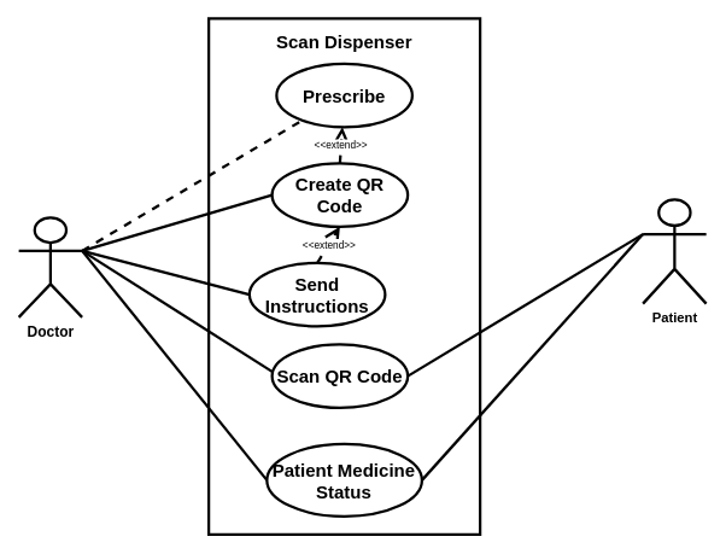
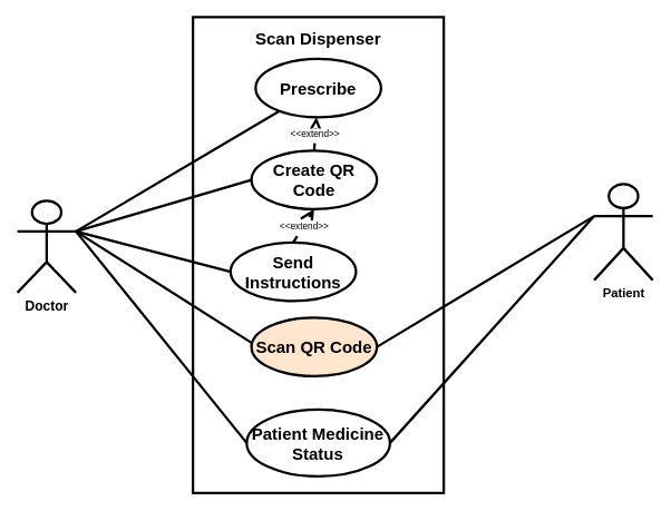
- <mxCell id="11" value="" style="endArrow=none;html=1;rounded=0;exitX=1;exitY=0.333;exitDx=0;exitDy=0;exitPerimeter=0;strokeWidth=3;dashed=1;" edge="1" parent="1" source="2" target="7"><mxGeometry width="50" height="50" relative="1" as="geometry"><mxPoint x="320" y="300" as="sourcePoint" /><mxPoint x="370" y="250" as="targetPoint" /></mxGeometry></mxCell>
+ <mxCell id="11" value="" style="endArrow=none;html=1;rounded=0;exitX=1;exitY=0.333;exitDx=0;exitDy=0;exitPerimeter=0;strokeWidth=3;" edge="1" parent="1" source="2" target="7"><mxGeometry width="50" height="50" relative="1" as="geometry"><mxPoint x="320" y="300" as="sourcePoint" /><mxPoint x="370" y="250" as="targetPoint" /></mxGeometry></mxCell>
- <mxCell id="6" value="&lt;font style=&quot;font-size: 20px;&quot;&gt;Scan QR Code&lt;/font&gt;" style="ellipse;whiteSpace=wrap;html=1;fontStyle=1;fontSize=20;strokeWidth=3;" vertex="1" parent="1"><mxGeometry x="300" y="380" width="150" height="70" as="geometry" /></mxCell>
+ <mxCell id="6" value="&lt;font style=&quot;font-size: 20px;&quot;&gt;Scan QR Code&lt;/font&gt;" style="ellipse;whiteSpace=wrap;html=1;fontStyle=1;fontSize=20;strokeWidth=3;fillColor=#ffe6cc;" vertex="1" parent="1"><mxGeometry x="300" y="380" width="150" height="70" as="geometry" /></mxCell>
